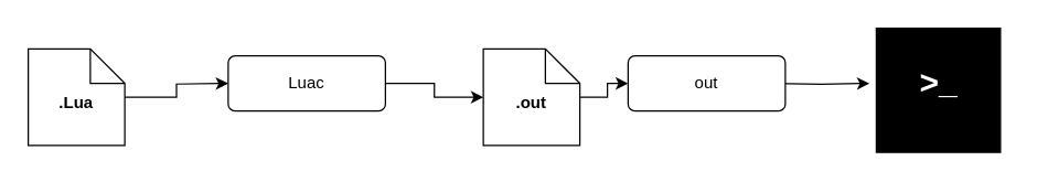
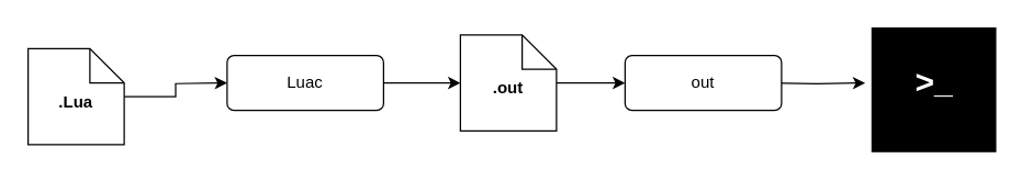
- <mxCell id="10" value="&lt;div style=&quot;&quot;&gt;&lt;b style=&quot;background-color: initial;&quot;&gt;.out&lt;/b&gt;&lt;/div&gt;" style="shape=note2;boundedLbl=1;whiteSpace=wrap;html=1;size=25;verticalAlign=top;align=center;" vertex="1" parent="1"><mxGeometry x="350" y="35" width="70" height="70" as="geometry" /></mxCell>
+ <mxCell id="10" value="&lt;div style=&quot;&quot;&gt;&lt;b style=&quot;background-color: initial;&quot;&gt;.out&lt;/b&gt;&lt;/div&gt;" style="shape=note2;boundedLbl=1;whiteSpace=wrap;html=1;size=25;verticalAlign=top;align=center;" vertex="1" parent="1"><mxGeometry x="335" y="25" width="70" height="70" as="geometry" /></mxCell>
